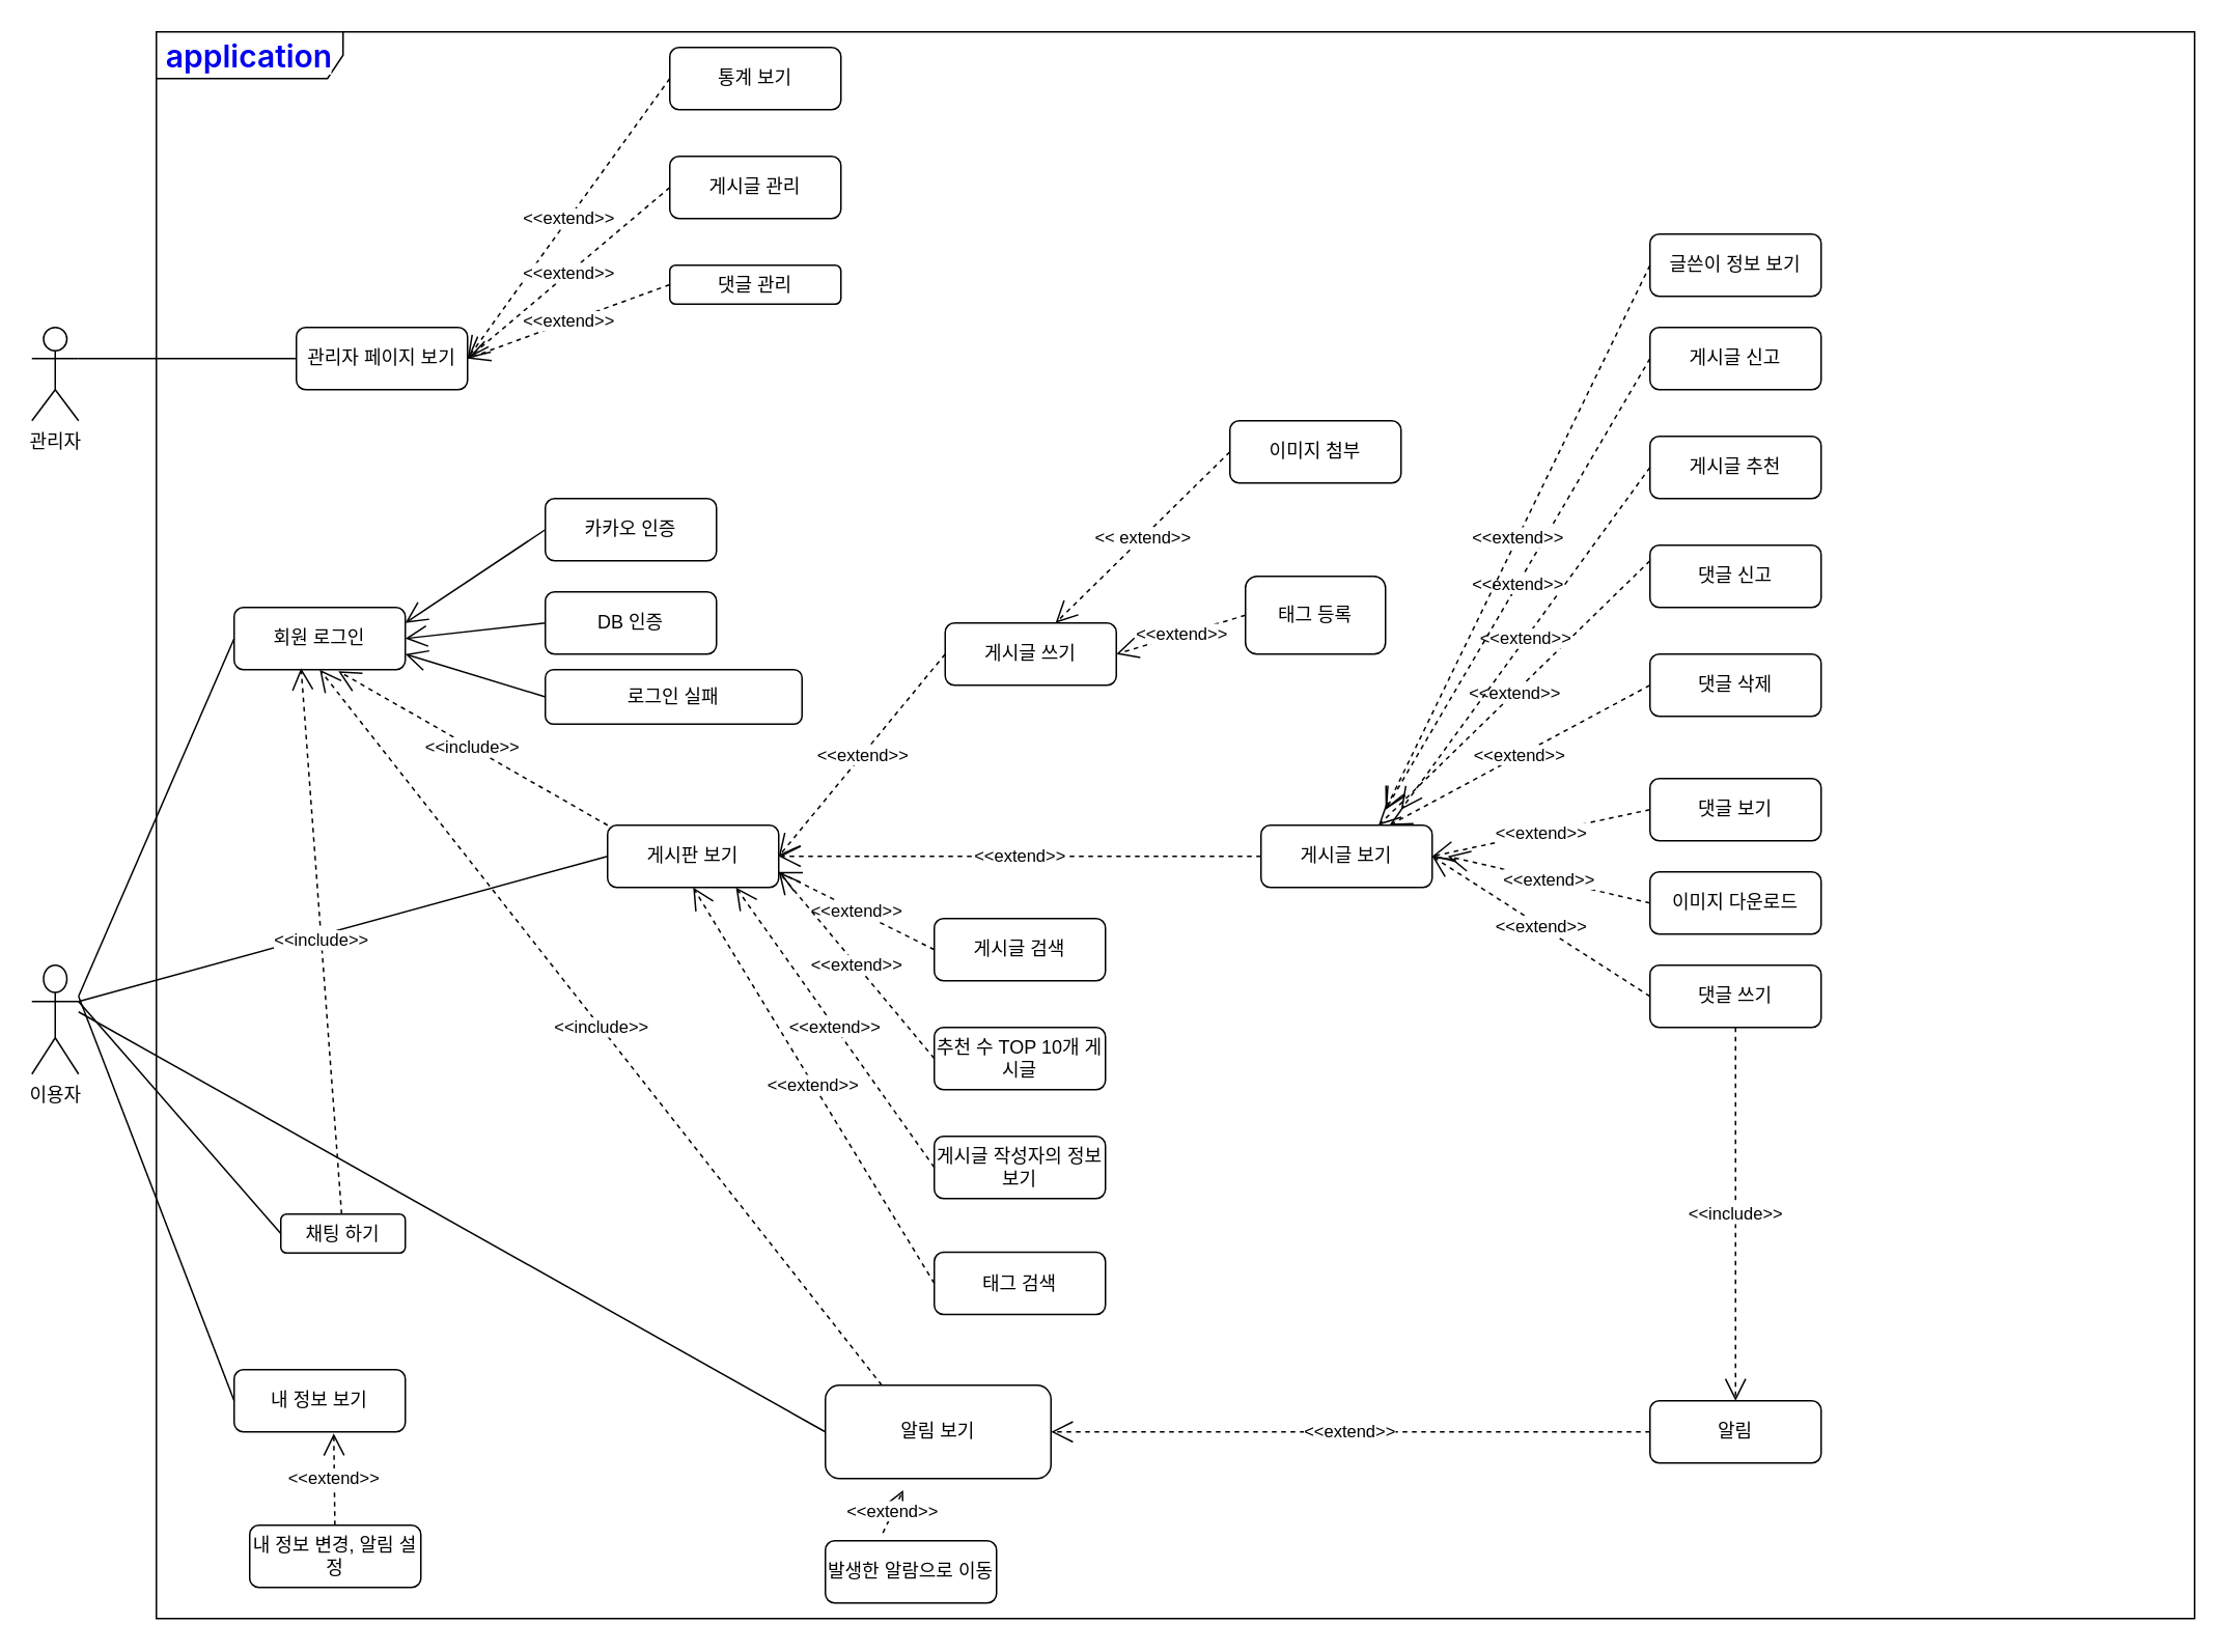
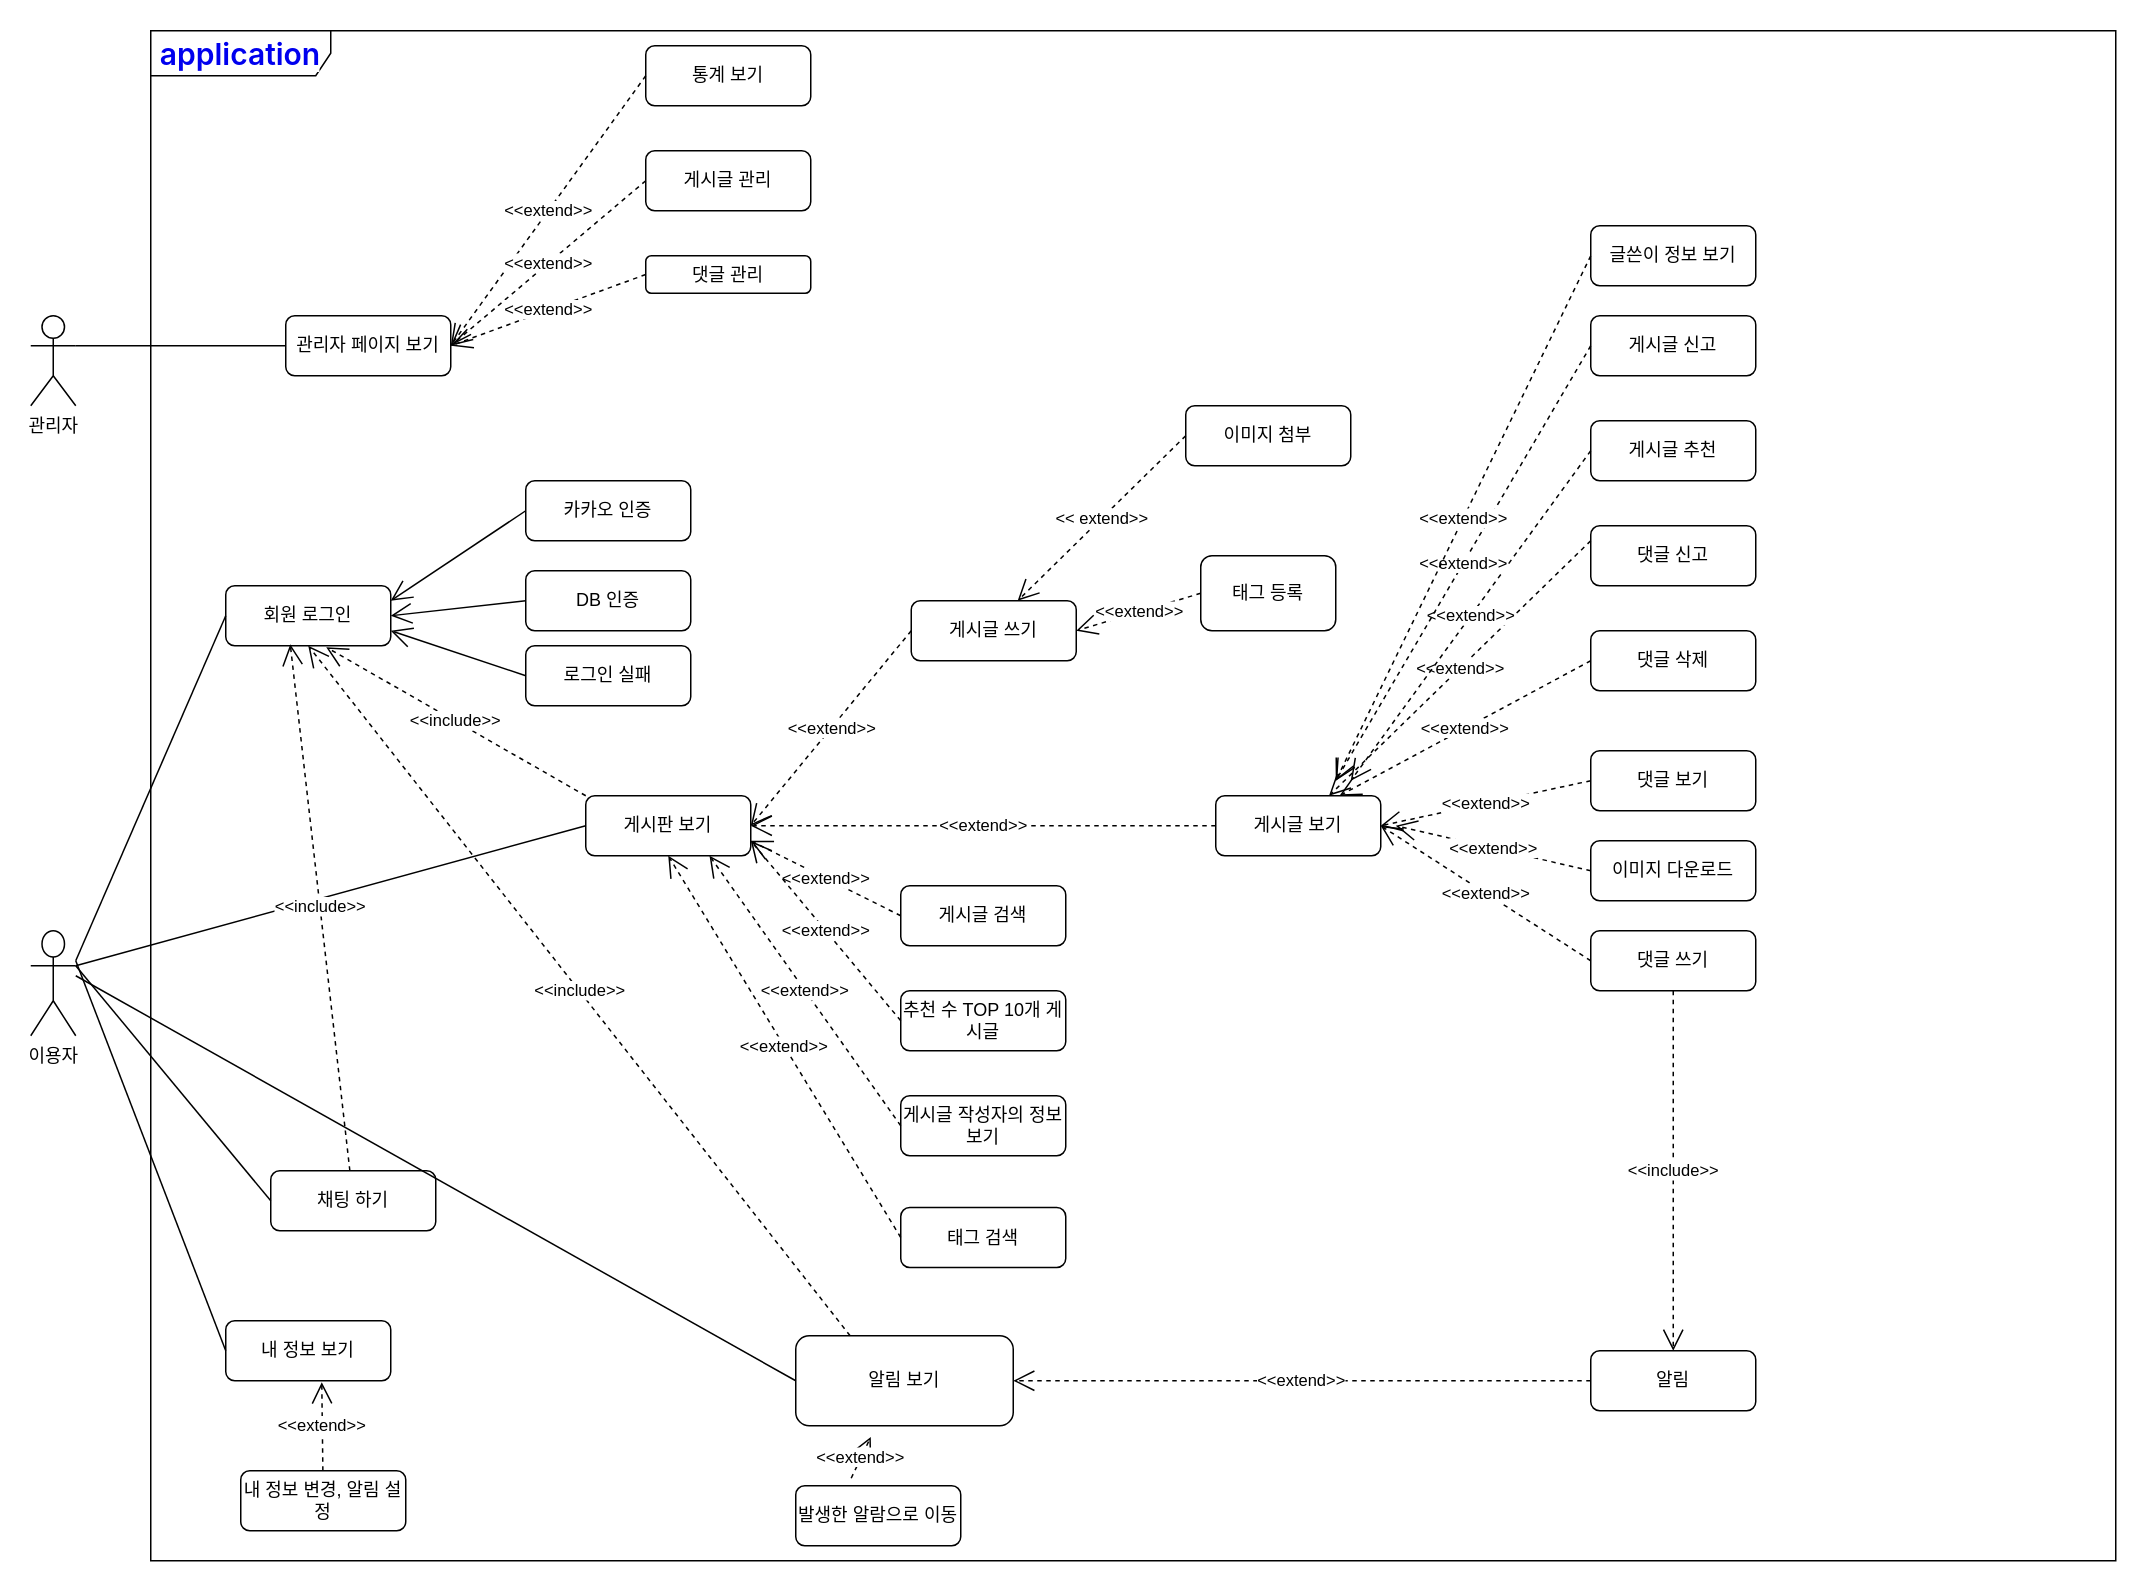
- <mxCell id="18" value="로그인 실패" style="rounded=1;whiteSpace=wrap;html=1;" vertex="1" parent="1"><mxGeometry x="350" y="430" width="165" height="35" as="geometry" /></mxCell>
+ <mxCell id="18" value="로그인 실패" style="rounded=1;whiteSpace=wrap;html=1;" vertex="1" parent="1"><mxGeometry x="350" y="430" width="110" height="40" as="geometry" /></mxCell>
- <mxCell id="10" value="채팅 하기" style="rounded=1;whiteSpace=wrap;html=1;" vertex="1" parent="1"><mxGeometry x="180" y="780" width="80" height="25" as="geometry" /></mxCell>
+ <mxCell id="10" value="채팅 하기" style="rounded=1;whiteSpace=wrap;html=1;" vertex="1" parent="1"><mxGeometry x="180" y="780" width="110" height="40" as="geometry" /></mxCell>
